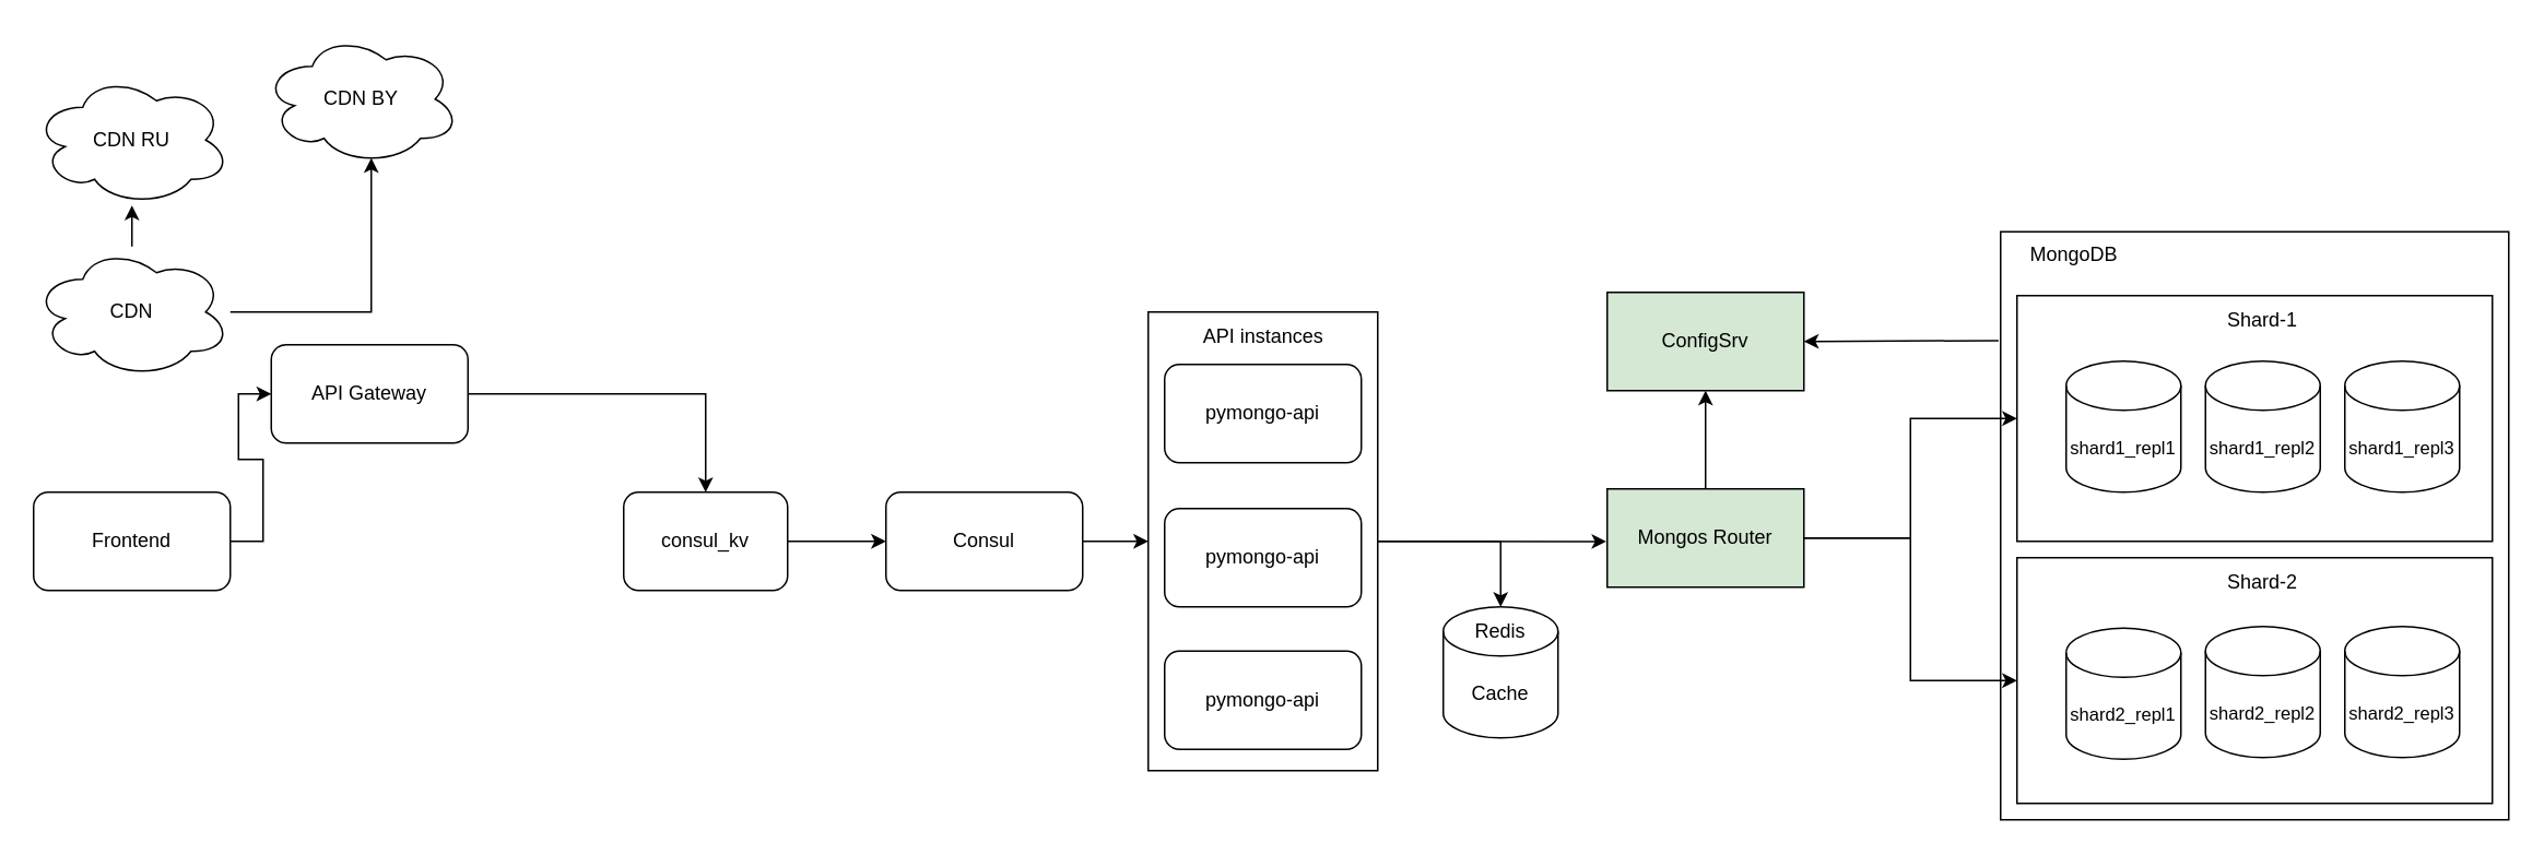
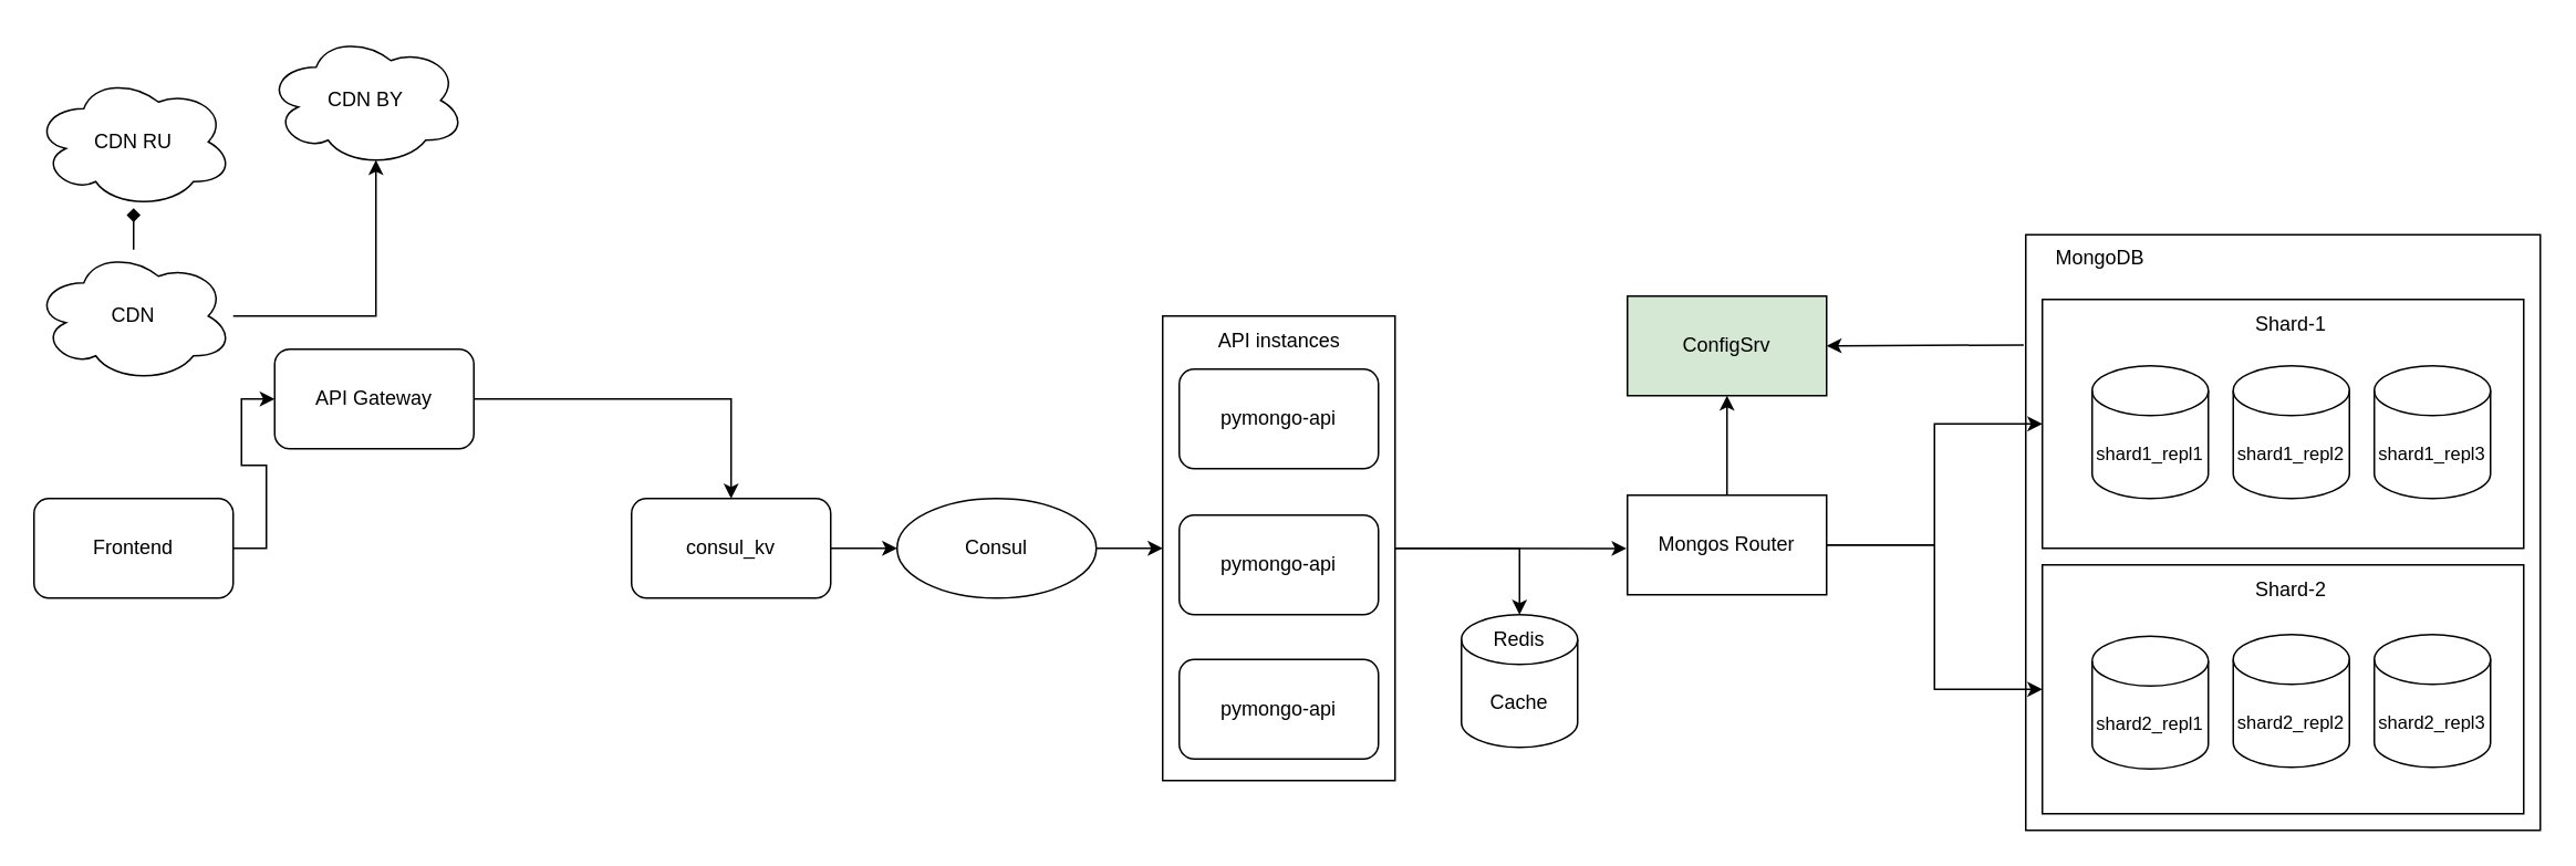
- <mxCell id="40" style="edgeStyle=orthogonalEdgeStyle;rounded=0;orthogonalLoop=1;jettySize=auto;html=1;entryX=0.5;entryY=1;entryDx=0;entryDy=0;entryPerimeter=0;" edge="1" parent="1" source="37" target="38"><mxGeometry relative="1" as="geometry" /></mxCell>
+ <mxCell id="40" style="edgeStyle=orthogonalEdgeStyle;rounded=0;orthogonalLoop=1;jettySize=auto;html=1;entryX=0.5;entryY=1;entryDx=0;entryDy=0;entryPerimeter=0;endArrow=diamond;" edge="1" parent="1" source="37" target="38"><mxGeometry relative="1" as="geometry" /></mxCell>
- <mxCell id="17" value="Mongos Router" style="rounded=0;whiteSpace=wrap;html=1;fillColor=#d5e8d4;" vertex="1" parent="1"><mxGeometry x="980" y="298" width="120" height="60" as="geometry" /></mxCell>
+ <mxCell id="17" value="Mongos Router" style="rounded=0;whiteSpace=wrap;html=1;" vertex="1" parent="1"><mxGeometry x="980" y="298" width="120" height="60" as="geometry" /></mxCell>
- <mxCell id="27" value="consul_kv" style="rounded=1;whiteSpace=wrap;html=1;" vertex="1" parent="1"><mxGeometry x="380" y="300" width="100" height="60" as="geometry" /></mxCell>
+ <mxCell id="27" value="consul_kv" style="rounded=1;whiteSpace=wrap;html=1;" vertex="1" parent="1"><mxGeometry x="380" y="300" width="120" height="60" as="geometry" /></mxCell>
- <mxCell id="29" value="Consul" style="rounded=1;whiteSpace=wrap;html=1;" vertex="1" parent="1"><mxGeometry x="540" y="300" width="120" height="60" as="geometry" /></mxCell>
+ <mxCell id="29" value="Consul" style="ellipse;whiteSpace=wrap;html=1;" vertex="1" parent="1"><mxGeometry x="540" y="300" width="120" height="60" as="geometry" /></mxCell>
